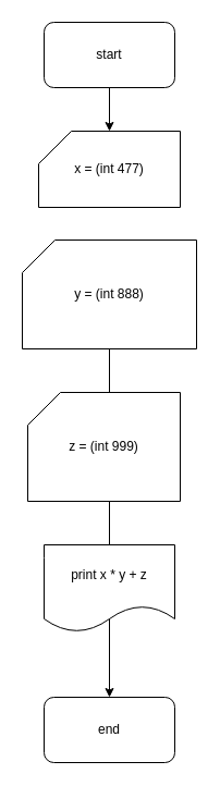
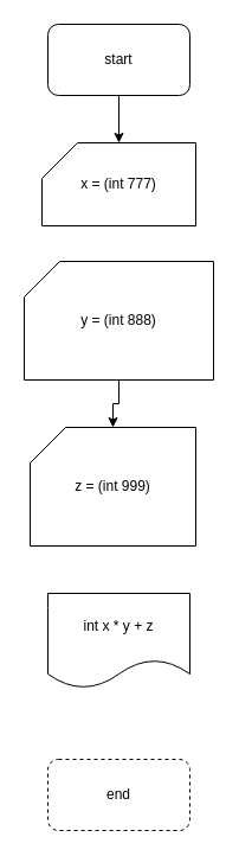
- <mxCell id="5" value="x = (int 477)" style="shape=card;whiteSpace=wrap;html=1;" vertex="1" parent="1"><mxGeometry x="35" y="120" width="130" height="70" as="geometry" /></mxCell>
+ <mxCell id="5" value="x = (int 777)" style="shape=card;whiteSpace=wrap;html=1;" vertex="1" parent="1"><mxGeometry x="35" y="120" width="130" height="70" as="geometry" /></mxCell>
- <mxCell id="9" value="print x * y + z" style="shape=document;whiteSpace=wrap;html=1;boundedLbl=1;" vertex="1" parent="1"><mxGeometry x="40" y="500" width="120" height="80" as="geometry" /></mxCell>
+ <mxCell id="9" value="int x * y + z" style="shape=document;whiteSpace=wrap;html=1;boundedLbl=1;" vertex="1" parent="1"><mxGeometry x="40" y="500" width="120" height="80" as="geometry" /></mxCell>
- <mxCell id="2" style="edgeStyle=orthogonalEdgeStyle;rounded=0;orthogonalLoop=1;jettySize=auto;html=1;entryX=0.5;entryY=0;entryDx=0;entryDy=0;" edge="1" parent="1" source="7" target="4"><mxGeometry relative="1" as="geometry"><mxPoint x="100" y="486" as="targetPoint" /></mxGeometry></mxCell>
+ <mxCell id="2" style="edgeStyle=orthogonalEdgeStyle;rounded=0;orthogonalLoop=1;jettySize=auto;html=1;" edge="1" parent="1" source="7" target="8"><mxGeometry relative="1" as="geometry"><mxPoint x="100" y="486" as="targetPoint" /></mxGeometry></mxCell>
- <mxCell id="4" value="end" style="rounded=1;whiteSpace=wrap;html=1;" vertex="1" parent="1"><mxGeometry x="40" y="640" width="120" height="60" as="geometry" /></mxCell>
+ <mxCell id="4" value="end" style="rounded=1;whiteSpace=wrap;html=1;dashed=1;" vertex="1" parent="1"><mxGeometry x="40" y="640" width="120" height="60" as="geometry" /></mxCell>
